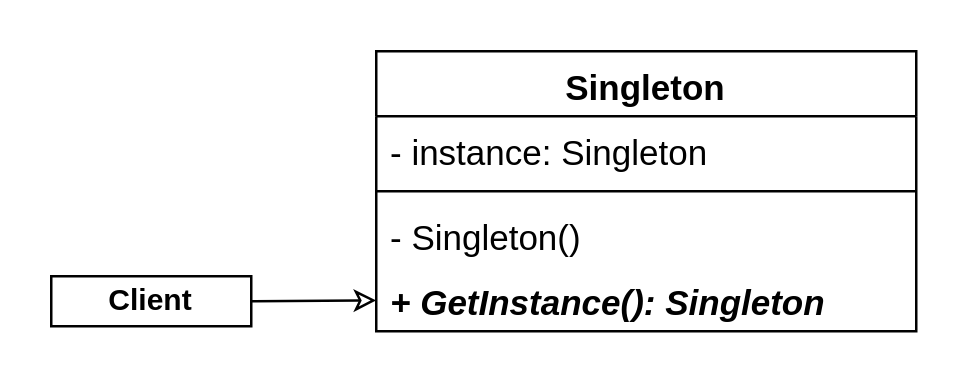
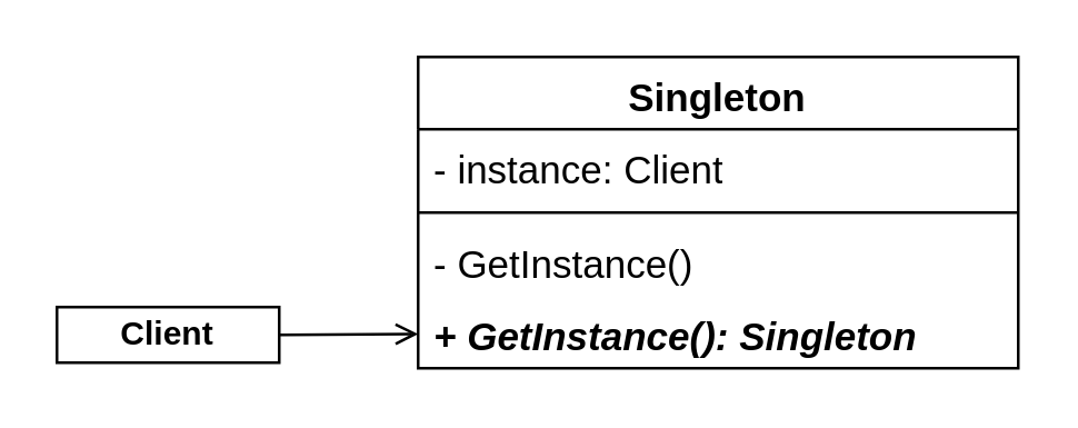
- <mxCell id="3" value="- instance: Singleton" style="text;strokeColor=none;fillColor=none;align=left;verticalAlign=top;spacingLeft=4;spacingRight=4;overflow=hidden;rotatable=0;points=[[0,0.5],[1,0.5]];portConstraint=eastwest;whiteSpace=wrap;html=1;fontSize=14;" vertex="1" parent="2"><mxGeometry y="26" width="216" height="26" as="geometry" /></mxCell>
+ <mxCell id="3" value="- instance: Client" style="text;strokeColor=none;fillColor=none;align=left;verticalAlign=top;spacingLeft=4;spacingRight=4;overflow=hidden;rotatable=0;points=[[0,0.5],[1,0.5]];portConstraint=eastwest;whiteSpace=wrap;html=1;fontSize=14;" vertex="1" parent="2"><mxGeometry y="26" width="216" height="26" as="geometry" /></mxCell>
- <mxCell id="5" value="- Singleton()" style="text;strokeColor=none;fillColor=none;align=left;verticalAlign=top;spacingLeft=4;spacingRight=4;overflow=hidden;rotatable=0;points=[[0,0.5],[1,0.5]];portConstraint=eastwest;whiteSpace=wrap;html=1;fontSize=14;" vertex="1" parent="2"><mxGeometry y="60" width="216" height="26" as="geometry" /></mxCell>
+ <mxCell id="5" value="- GetInstance()" style="text;strokeColor=none;fillColor=none;align=left;verticalAlign=top;spacingLeft=4;spacingRight=4;overflow=hidden;rotatable=0;points=[[0,0.5],[1,0.5]];portConstraint=eastwest;whiteSpace=wrap;html=1;fontSize=14;" vertex="1" parent="2"><mxGeometry y="60" width="216" height="26" as="geometry" /></mxCell>
- <mxCell id="8" value="" style="html=1;verticalAlign=top;labelBackgroundColor=none;endArrow=classic;endFill=0;rounded=0;exitX=1;exitY=0.5;exitDx=0;exitDy=0;" edge="1" parent="1" source="7" target="6"><mxGeometry width="160" relative="1" as="geometry"><mxPoint x="170" y="180" as="sourcePoint" /><mxPoint x="330" y="180" as="targetPoint" /></mxGeometry></mxCell>
+ <mxCell id="8" value="" style="html=1;verticalAlign=top;labelBackgroundColor=none;endArrow=open;endFill=0;rounded=0;exitX=1;exitY=0.5;exitDx=0;exitDy=0;" edge="1" parent="1" source="7" target="6"><mxGeometry width="160" relative="1" as="geometry"><mxPoint x="170" y="180" as="sourcePoint" /><mxPoint x="330" y="180" as="targetPoint" /></mxGeometry></mxCell>
